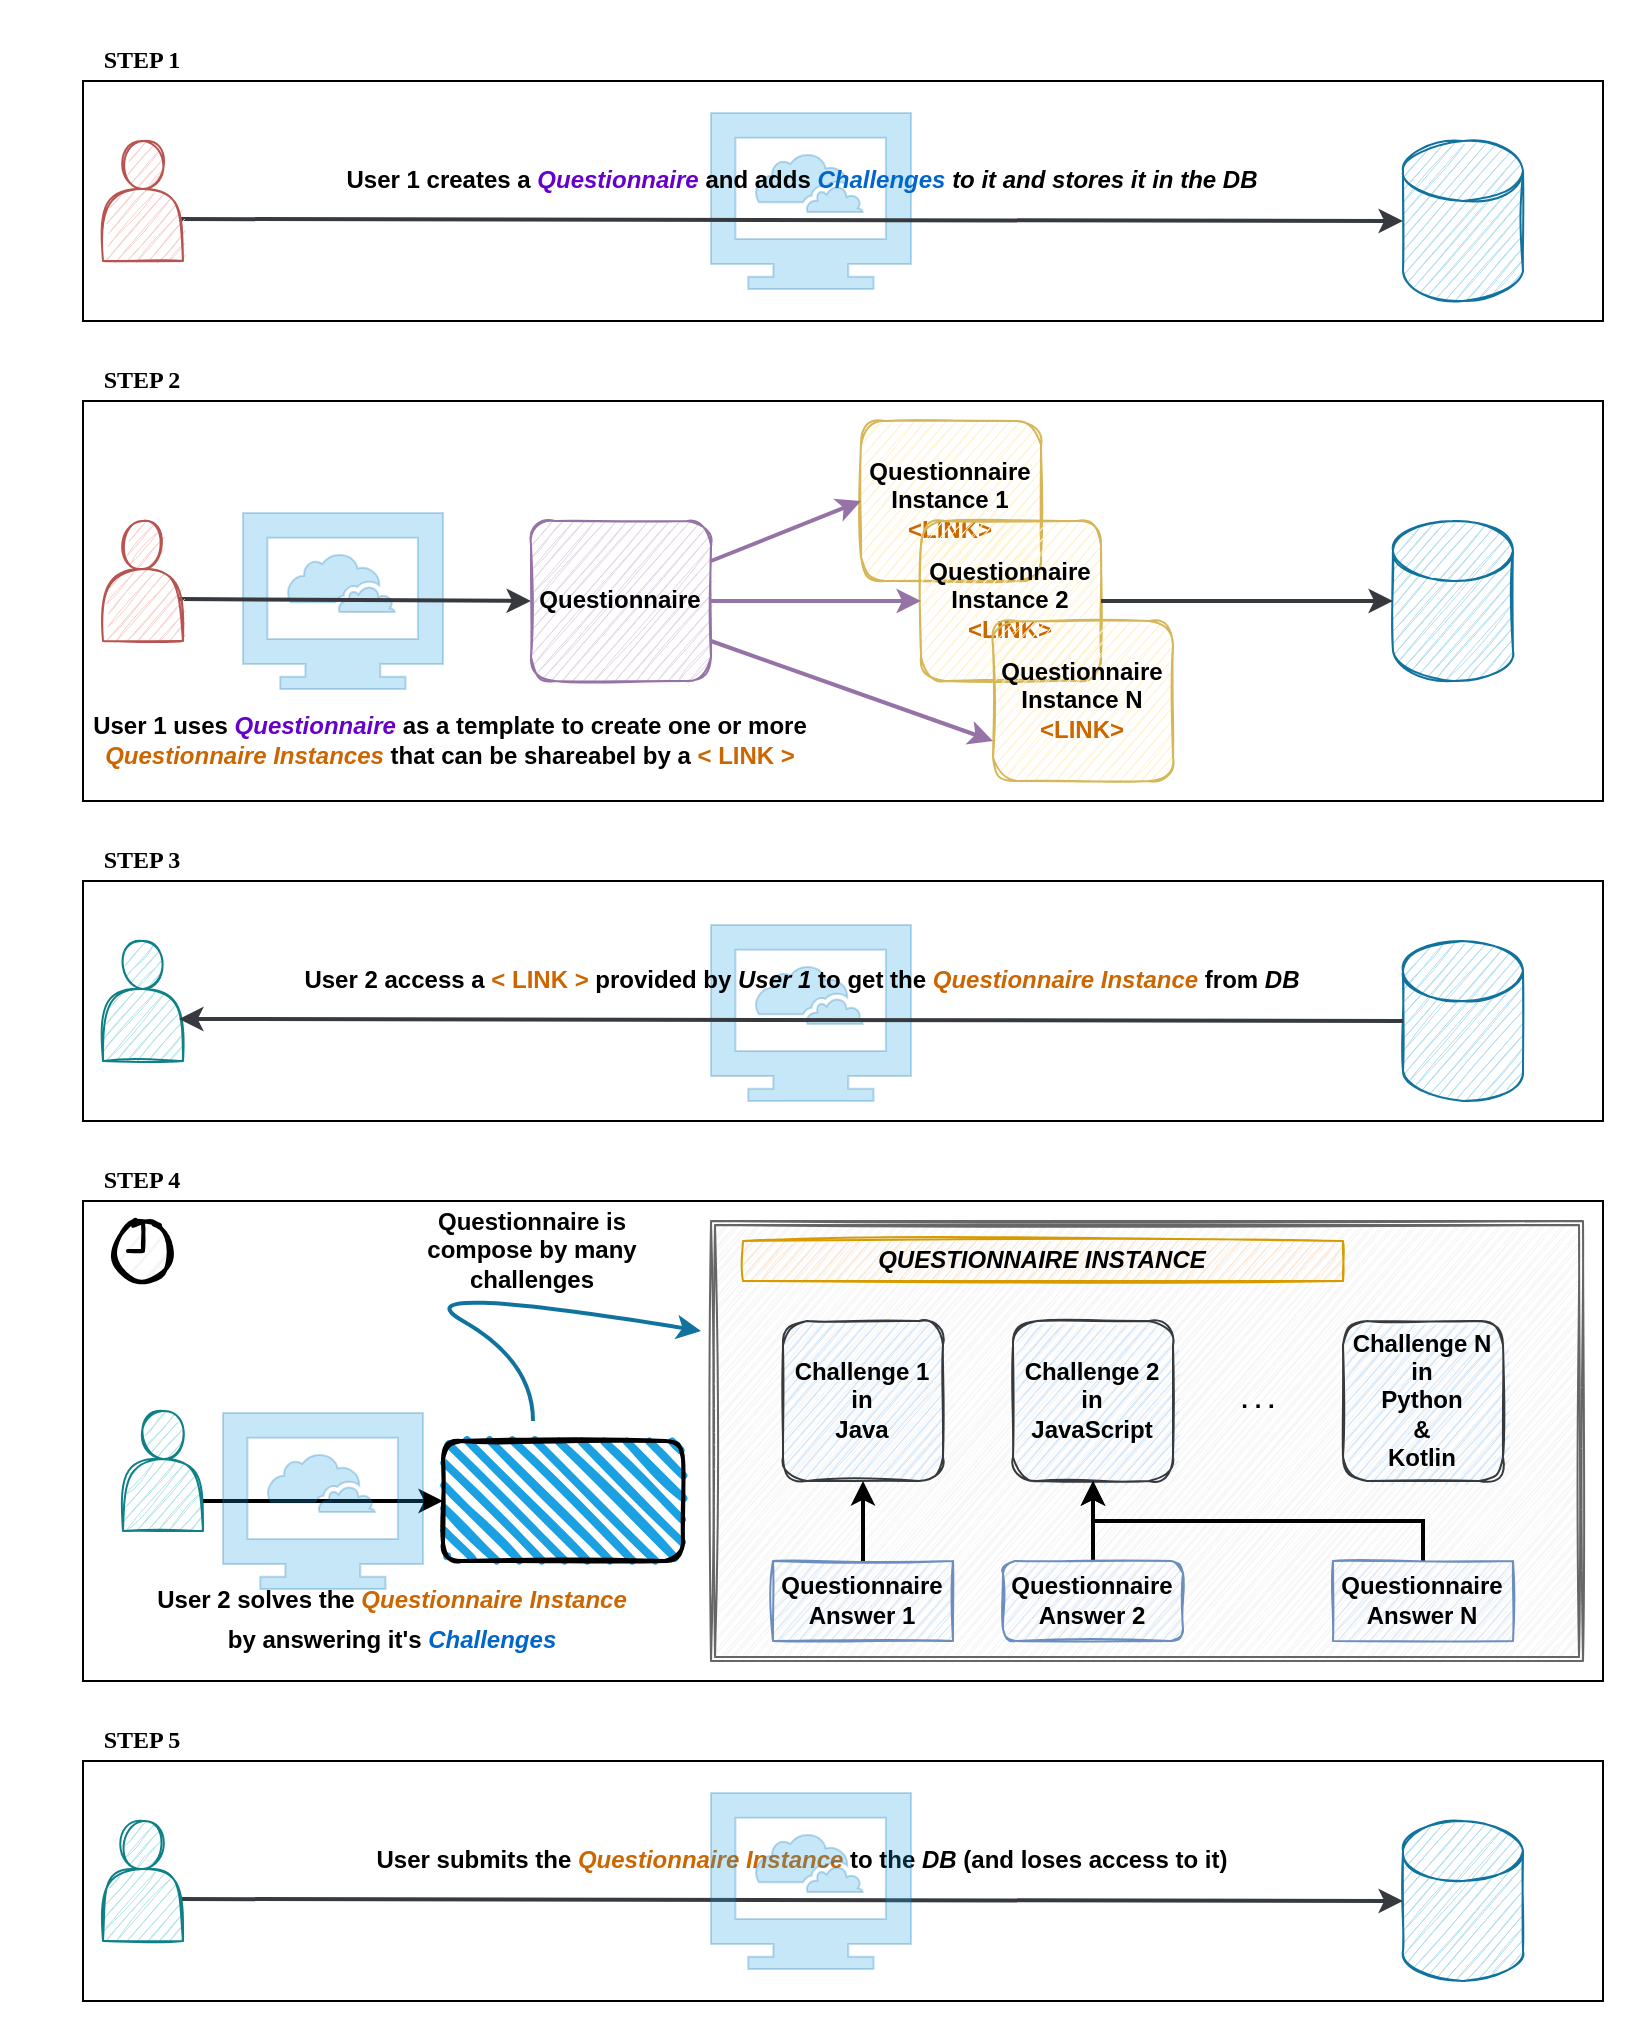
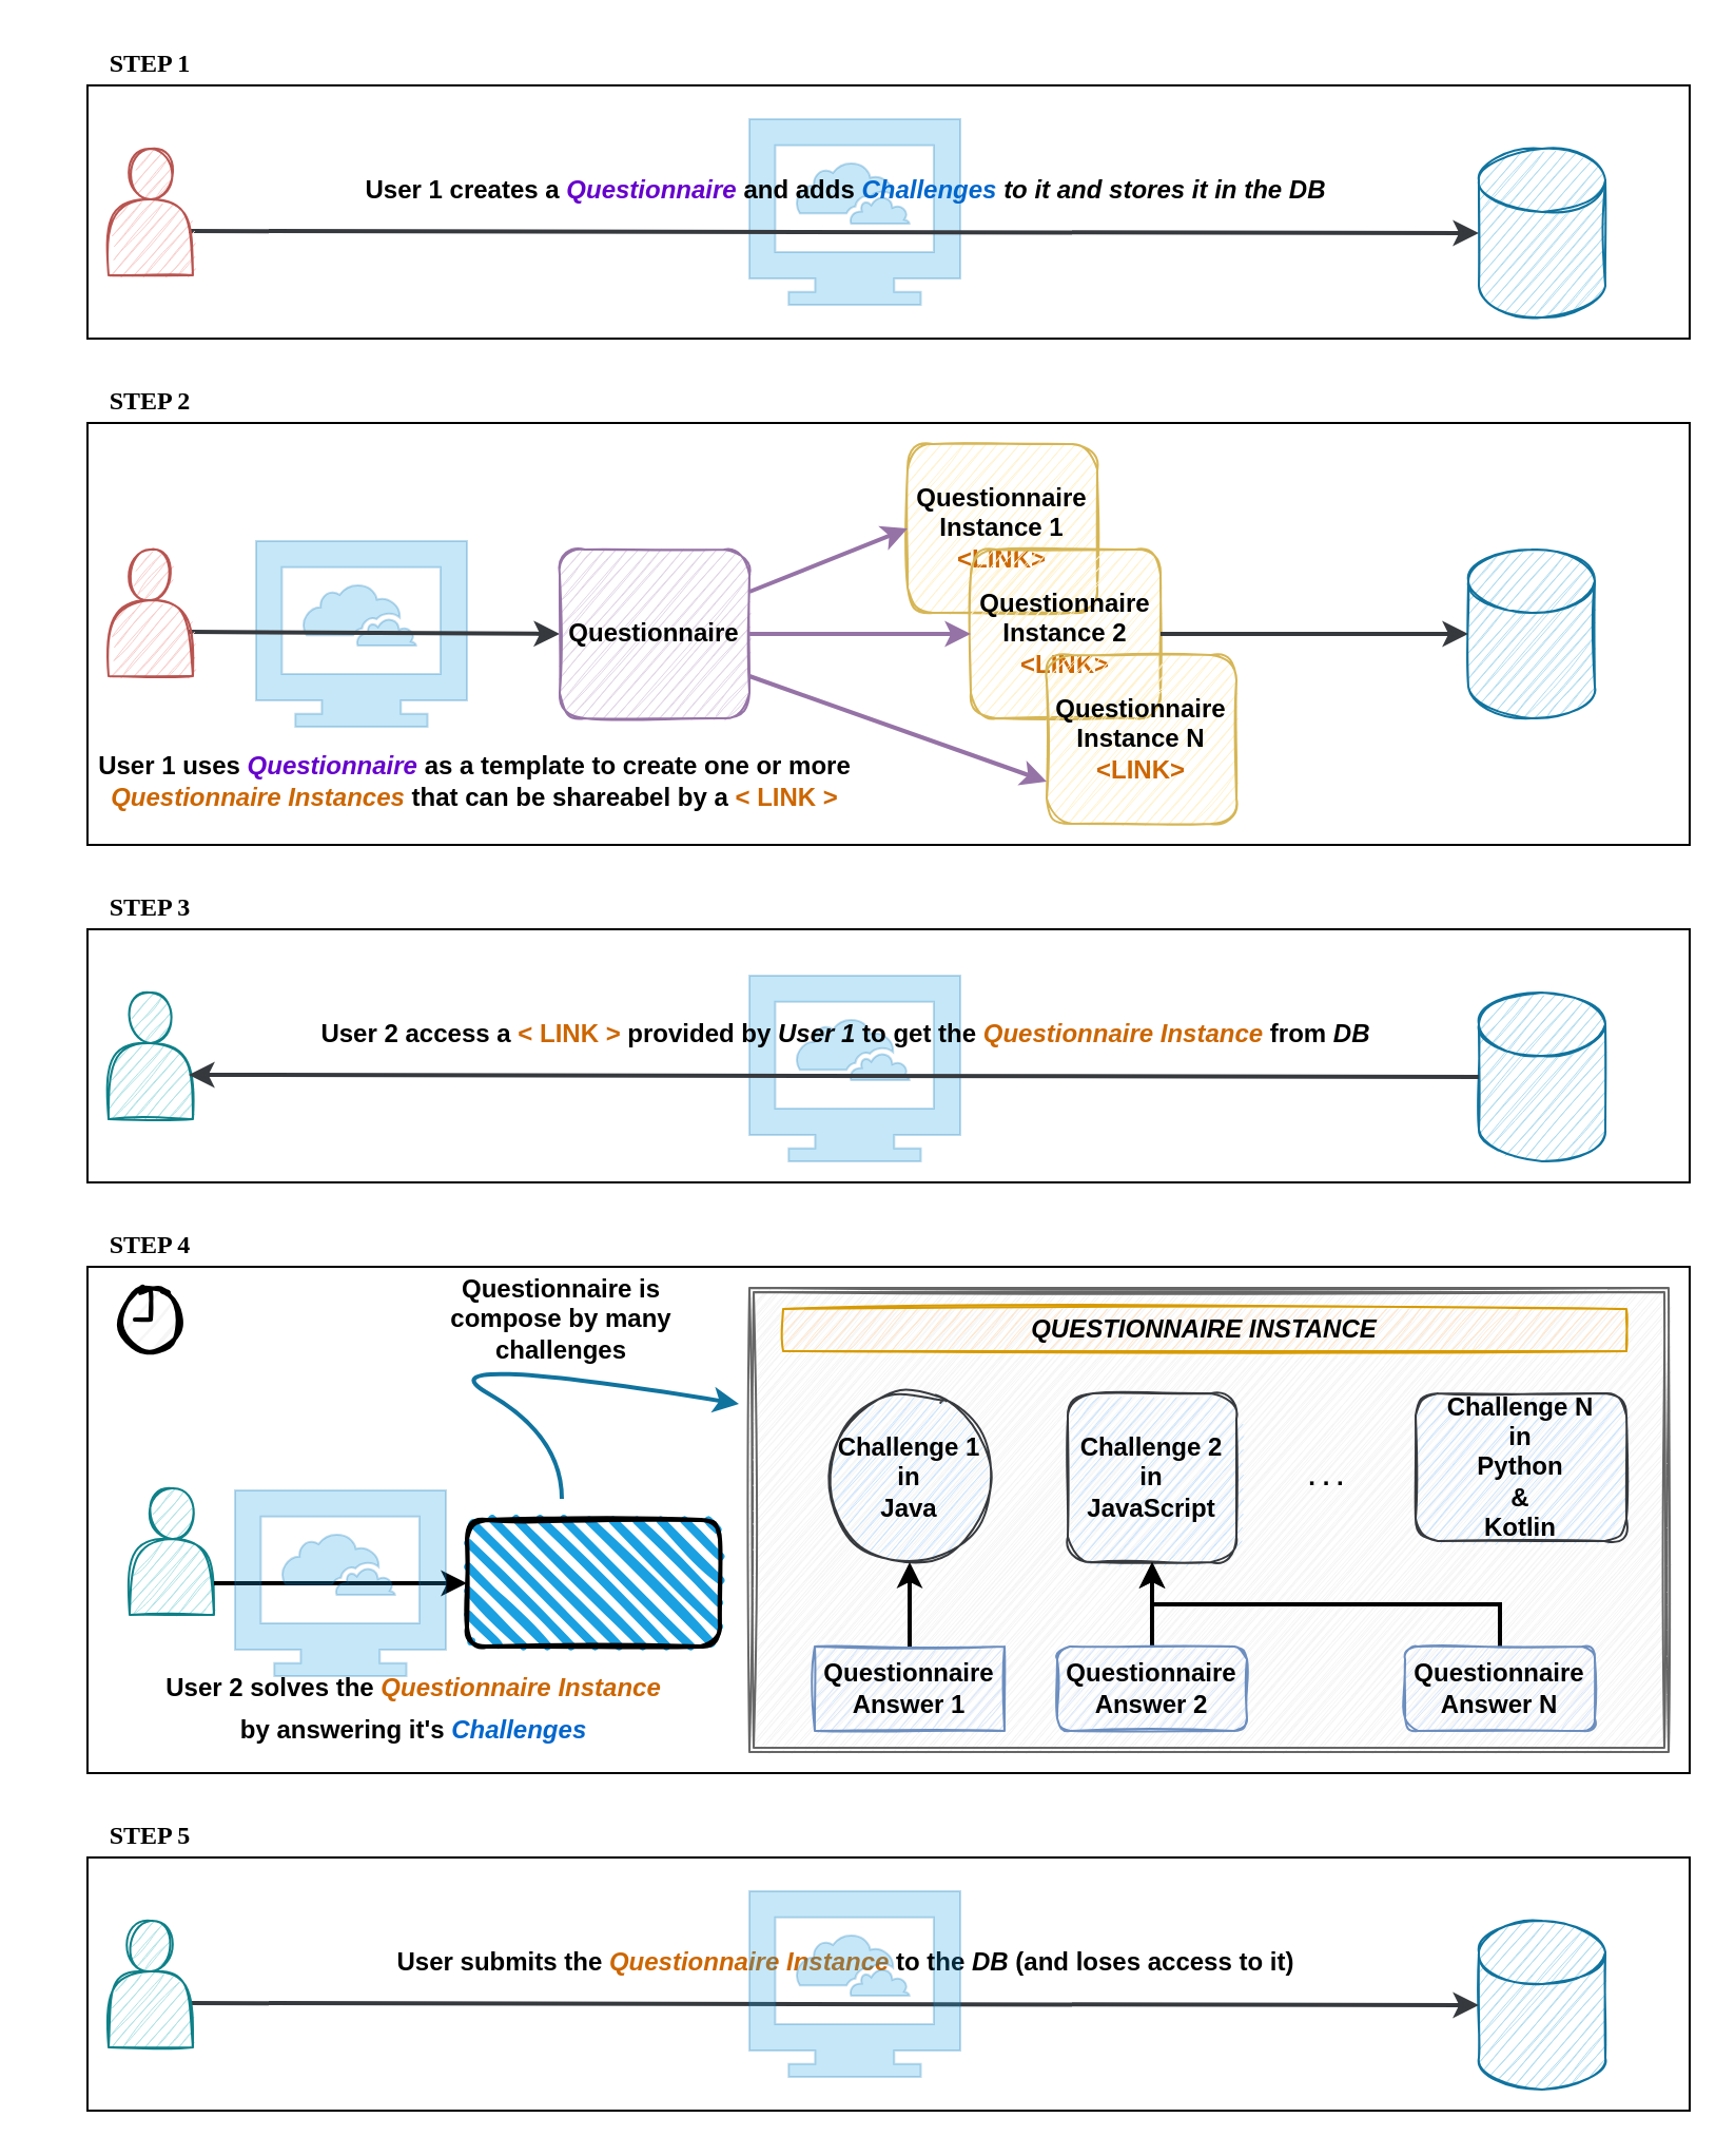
- <mxCell id="18" value="&lt;b&gt;&lt;i&gt;QUESTIONNAIRE INSTANCE&lt;/i&gt;&lt;/b&gt;" style="text;html=1;strokeColor=#d79b00;fillColor=#ffe6cc;align=center;verticalAlign=middle;whiteSpace=wrap;rounded=0;sketch=1;" parent="1" vertex="1"><mxGeometry x="371" y="620" width="300" height="20" as="geometry" /></mxCell>
+ <mxCell id="18" value="&lt;b&gt;&lt;i&gt;QUESTIONNAIRE INSTANCE&lt;/i&gt;&lt;/b&gt;" style="text;html=1;strokeColor=#d79b00;fillColor=#ffe6cc;align=center;verticalAlign=middle;whiteSpace=wrap;rounded=0;sketch=1;" parent="1" vertex="1"><mxGeometry x="371" y="620" width="400" height="20" as="geometry" /></mxCell>
- <mxCell id="19" value="&lt;b&gt;Challenge 1&lt;br&gt;in&lt;br&gt;Java&lt;br&gt;&lt;/b&gt;" style="rounded=1;whiteSpace=wrap;html=1;shadow=0;sketch=1;fillColor=#cce5ff;strokeColor=#36393d;" parent="1" vertex="1"><mxGeometry x="391" y="660" width="80" height="80" as="geometry" /></mxCell>
+ <mxCell id="19" value="&lt;b&gt;Challenge 1&lt;br&gt;in&lt;br&gt;Java&lt;br&gt;&lt;/b&gt;" style="ellipse;whiteSpace=wrap;html=1;shadow=0;sketch=1;fillColor=#cce5ff;strokeColor=#36393d;" parent="1" vertex="1"><mxGeometry x="391" y="660" width="80" height="80" as="geometry" /></mxCell>
- <mxCell id="21" value="&lt;b&gt;Challenge N&lt;br&gt;in&lt;br&gt;Python&lt;br&gt;&amp;amp;&lt;br&gt;Kotlin&lt;br&gt;&lt;/b&gt;" style="rounded=1;whiteSpace=wrap;html=1;sketch=1;fillColor=#cce5ff;strokeColor=#36393d;" parent="1" vertex="1"><mxGeometry x="671" y="660" width="80" height="80" as="geometry" /></mxCell>
+ <mxCell id="21" value="&lt;b&gt;Challenge N&lt;br&gt;in&lt;br&gt;Python&lt;br&gt;&amp;amp;&lt;br&gt;Kotlin&lt;br&gt;&lt;/b&gt;" style="rounded=1;whiteSpace=wrap;html=1;sketch=1;fillColor=#cce5ff;strokeColor=#36393d;" parent="1" vertex="1"><mxGeometry x="671" y="660" width="100" height="70" as="geometry" /></mxCell>
- <mxCell id="28" value="&lt;b&gt;Questionnaire Answer N&lt;/b&gt;" style="whiteSpace=wrap;html=1;shadow=0;sketch=1;fillColor=#dae8fc;strokeColor=#6c8ebf;rounded=0;" parent="1" vertex="1"><mxGeometry x="666" y="780" width="90" height="40" as="geometry" /></mxCell>
+ <mxCell id="28" value="&lt;b&gt;Questionnaire Answer N&lt;/b&gt;" style="rounded=1;whiteSpace=wrap;html=1;shadow=0;sketch=1;fillColor=#dae8fc;strokeColor=#6c8ebf;" parent="1" vertex="1"><mxGeometry x="666" y="780" width="90" height="40" as="geometry" /></mxCell>
